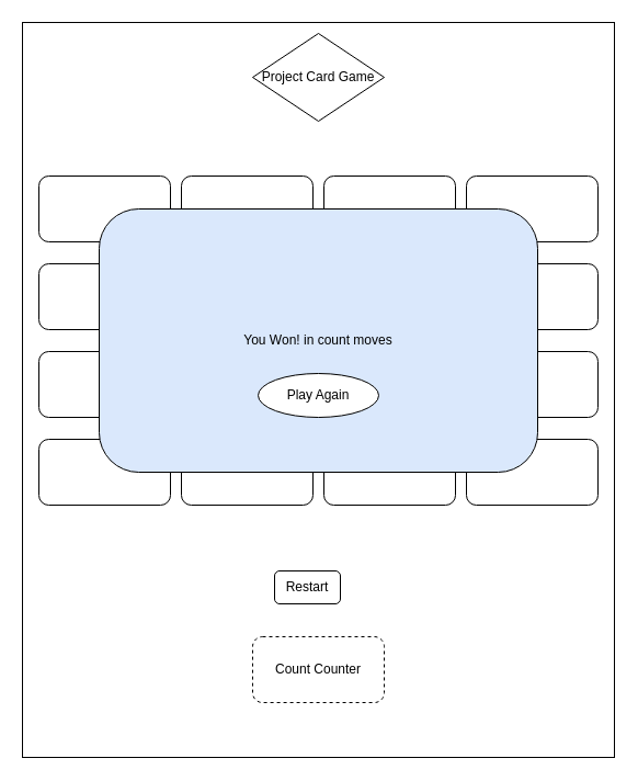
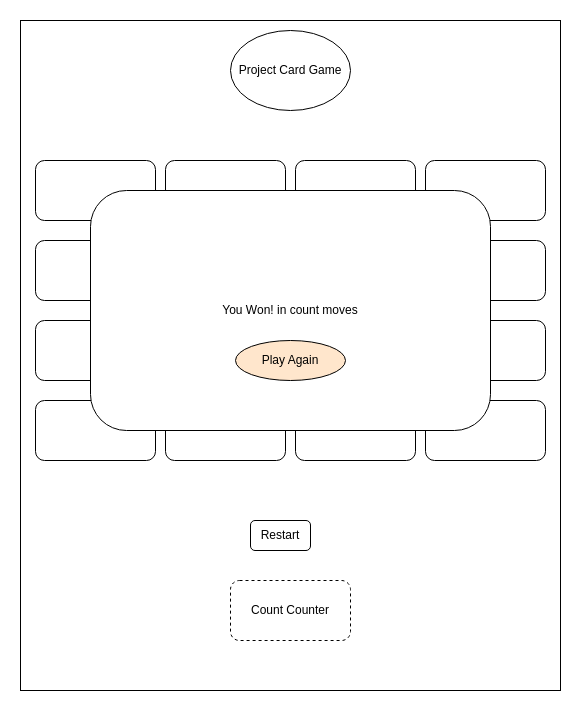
- <mxCell id="19" value="Project Card Game" style="rhombus;whiteSpace=wrap;html=1;" vertex="1" parent="1"><mxGeometry x="230" y="30" width="120" height="80" as="geometry" /></mxCell>
+ <mxCell id="19" value="Project Card Game" style="ellipse;whiteSpace=wrap;html=1;" vertex="1" parent="1"><mxGeometry x="230" y="30" width="120" height="80" as="geometry" /></mxCell>
- <mxCell id="22" value="You Won! in count moves" style="rounded=1;whiteSpace=wrap;html=1;fillColor=#dae8fc;" vertex="1" parent="1"><mxGeometry x="90" y="190" width="400" height="240" as="geometry" /></mxCell>
+ <mxCell id="22" value="You Won! in count moves" style="rounded=1;whiteSpace=wrap;html=1;" vertex="1" parent="1"><mxGeometry x="90" y="190" width="400" height="240" as="geometry" /></mxCell>
- <mxCell id="23" value="Play Again" style="ellipse;whiteSpace=wrap;html=1;" vertex="1" parent="1"><mxGeometry x="235" y="340" width="110" height="40" as="geometry" /></mxCell>
+ <mxCell id="23" value="Play Again" style="ellipse;whiteSpace=wrap;html=1;fillColor=#ffe6cc;" vertex="1" parent="1"><mxGeometry x="235" y="340" width="110" height="40" as="geometry" /></mxCell>
